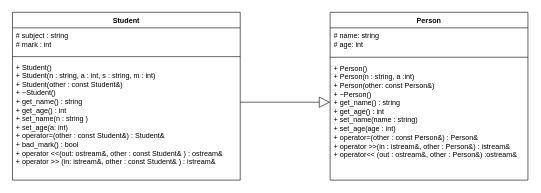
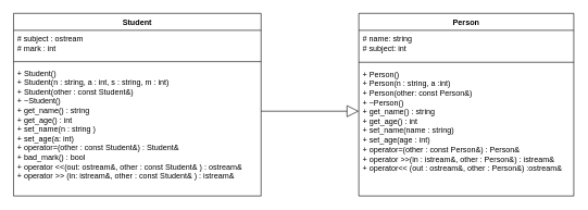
- <mxCell id="7" value="# subject :&amp;nbsp;string&lt;div&gt;#&amp;nbsp;mark : int&lt;/div&gt;" style="text;strokeColor=none;fillColor=none;align=left;verticalAlign=top;spacingLeft=4;spacingRight=4;overflow=hidden;rotatable=0;points=[[0,0.5],[1,0.5]];portConstraint=eastwest;whiteSpace=wrap;html=1;" vertex="1" parent="6"><mxGeometry y="26" width="380" height="44" as="geometry" /></mxCell>
+ <mxCell id="7" value="# subject :&amp;nbsp;ostream&lt;div&gt;#&amp;nbsp;mark : int&lt;/div&gt;" style="text;strokeColor=none;fillColor=none;align=left;verticalAlign=top;spacingLeft=4;spacingRight=4;overflow=hidden;rotatable=0;points=[[0,0.5],[1,0.5]];portConstraint=eastwest;whiteSpace=wrap;html=1;" vertex="1" parent="6"><mxGeometry y="26" width="380" height="44" as="geometry" /></mxCell>
- <mxCell id="3" value="# name: string&lt;div&gt;# age: int&lt;/div&gt;" style="text;strokeColor=none;fillColor=none;align=left;verticalAlign=top;spacingLeft=4;spacingRight=4;overflow=hidden;rotatable=0;points=[[0,0.5],[1,0.5]];portConstraint=eastwest;whiteSpace=wrap;html=1;" vertex="1" parent="2"><mxGeometry y="26" width="330" height="44" as="geometry" /></mxCell>
+ <mxCell id="3" value="# name: string&lt;div&gt;# subject: int&lt;/div&gt;" style="text;strokeColor=none;fillColor=none;align=left;verticalAlign=top;spacingLeft=4;spacingRight=4;overflow=hidden;rotatable=0;points=[[0,0.5],[1,0.5]];portConstraint=eastwest;whiteSpace=wrap;html=1;" vertex="1" parent="2"><mxGeometry y="26" width="330" height="44" as="geometry" /></mxCell>
